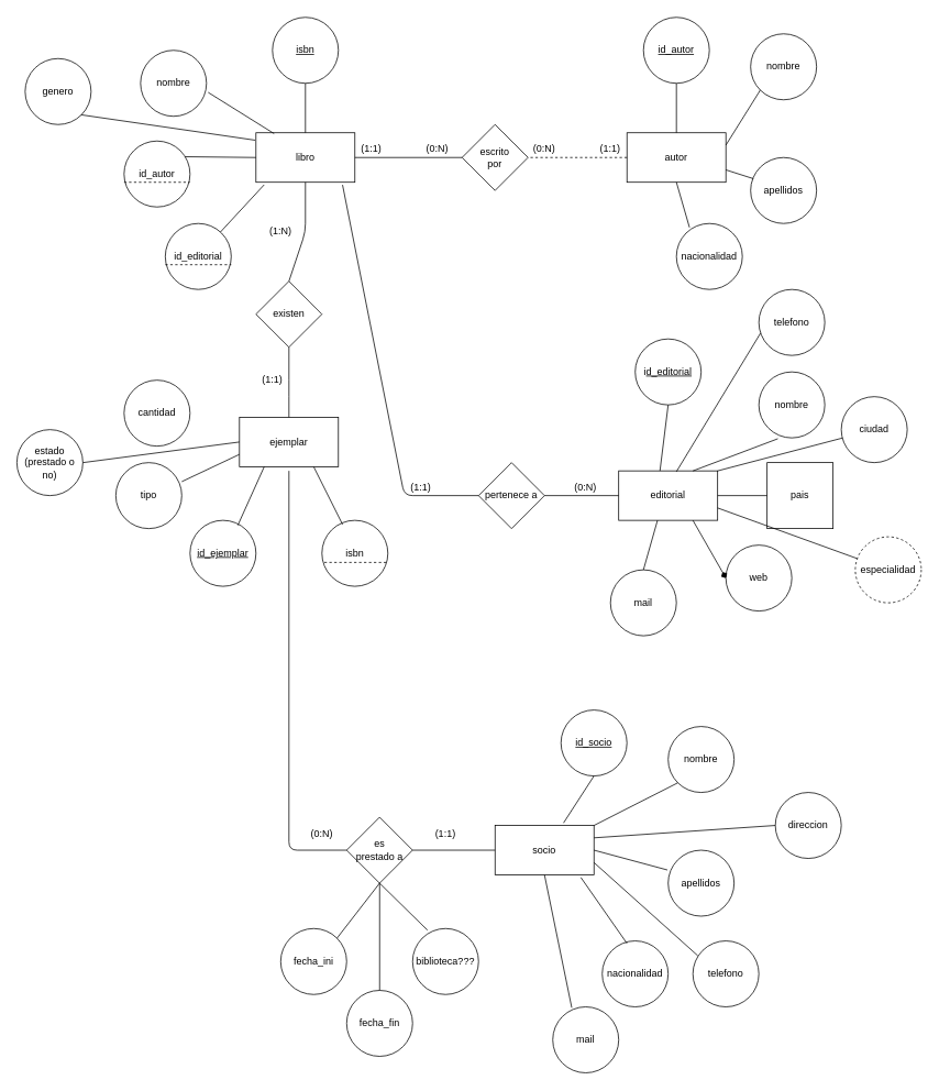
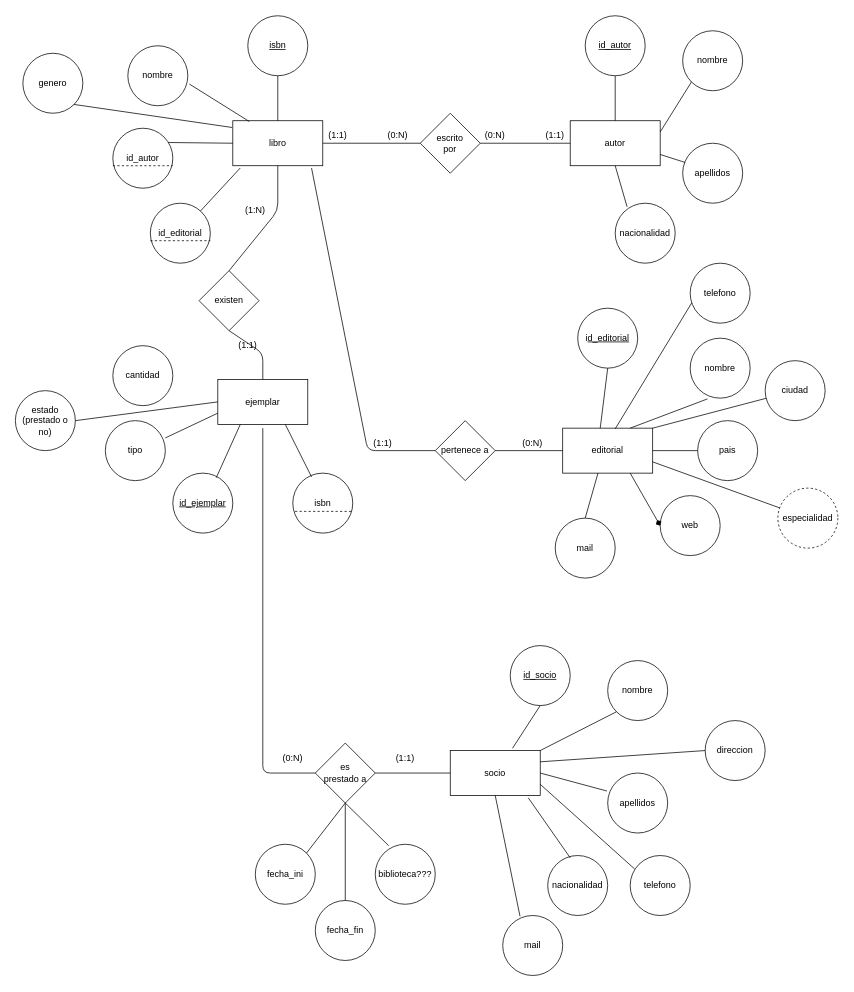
- <mxCell id="6" value="" style="endArrow=none;html=1;exitX=0;exitY=0.5;exitDx=0;exitDy=0;entryX=1;entryY=0.5;entryDx=0;entryDy=0;dashed=1;" parent="1" source="4" target="3" edge="1"><mxGeometry width="50" height="50" relative="1" as="geometry"><mxPoint x="430" y="190" as="sourcePoint" /><mxPoint x="560" y="190" as="targetPoint" /><Array as="points" /></mxGeometry></mxCell>
+ <mxCell id="6" value="" style="endArrow=none;html=1;exitX=0;exitY=0.5;exitDx=0;exitDy=0;entryX=1;entryY=0.5;entryDx=0;entryDy=0;" parent="1" source="4" target="3" edge="1"><mxGeometry width="50" height="50" relative="1" as="geometry"><mxPoint x="430" y="190" as="sourcePoint" /><mxPoint x="560" y="190" as="targetPoint" /><Array as="points" /></mxGeometry></mxCell>
- <mxCell id="7" value="existen" style="rhombus;whiteSpace=wrap;html=1;" parent="1" vertex="1"><mxGeometry x="310" y="340" width="80" height="80" as="geometry" /></mxCell>
+ <mxCell id="7" value="existen" style="rhombus;whiteSpace=wrap;html=1;" parent="1" vertex="1"><mxGeometry x="265" y="360" width="80" height="80" as="geometry" /></mxCell>
- <mxCell id="36" value="pais" style="whiteSpace=wrap;html=1;aspect=fixed;rounded=0;" parent="1" vertex="1"><mxGeometry x="930" y="560" width="80" height="80" as="geometry" /></mxCell>
+ <mxCell id="36" value="pais" style="ellipse;whiteSpace=wrap;html=1;aspect=fixed;" parent="1" vertex="1"><mxGeometry x="930" y="560" width="80" height="80" as="geometry" /></mxCell>
